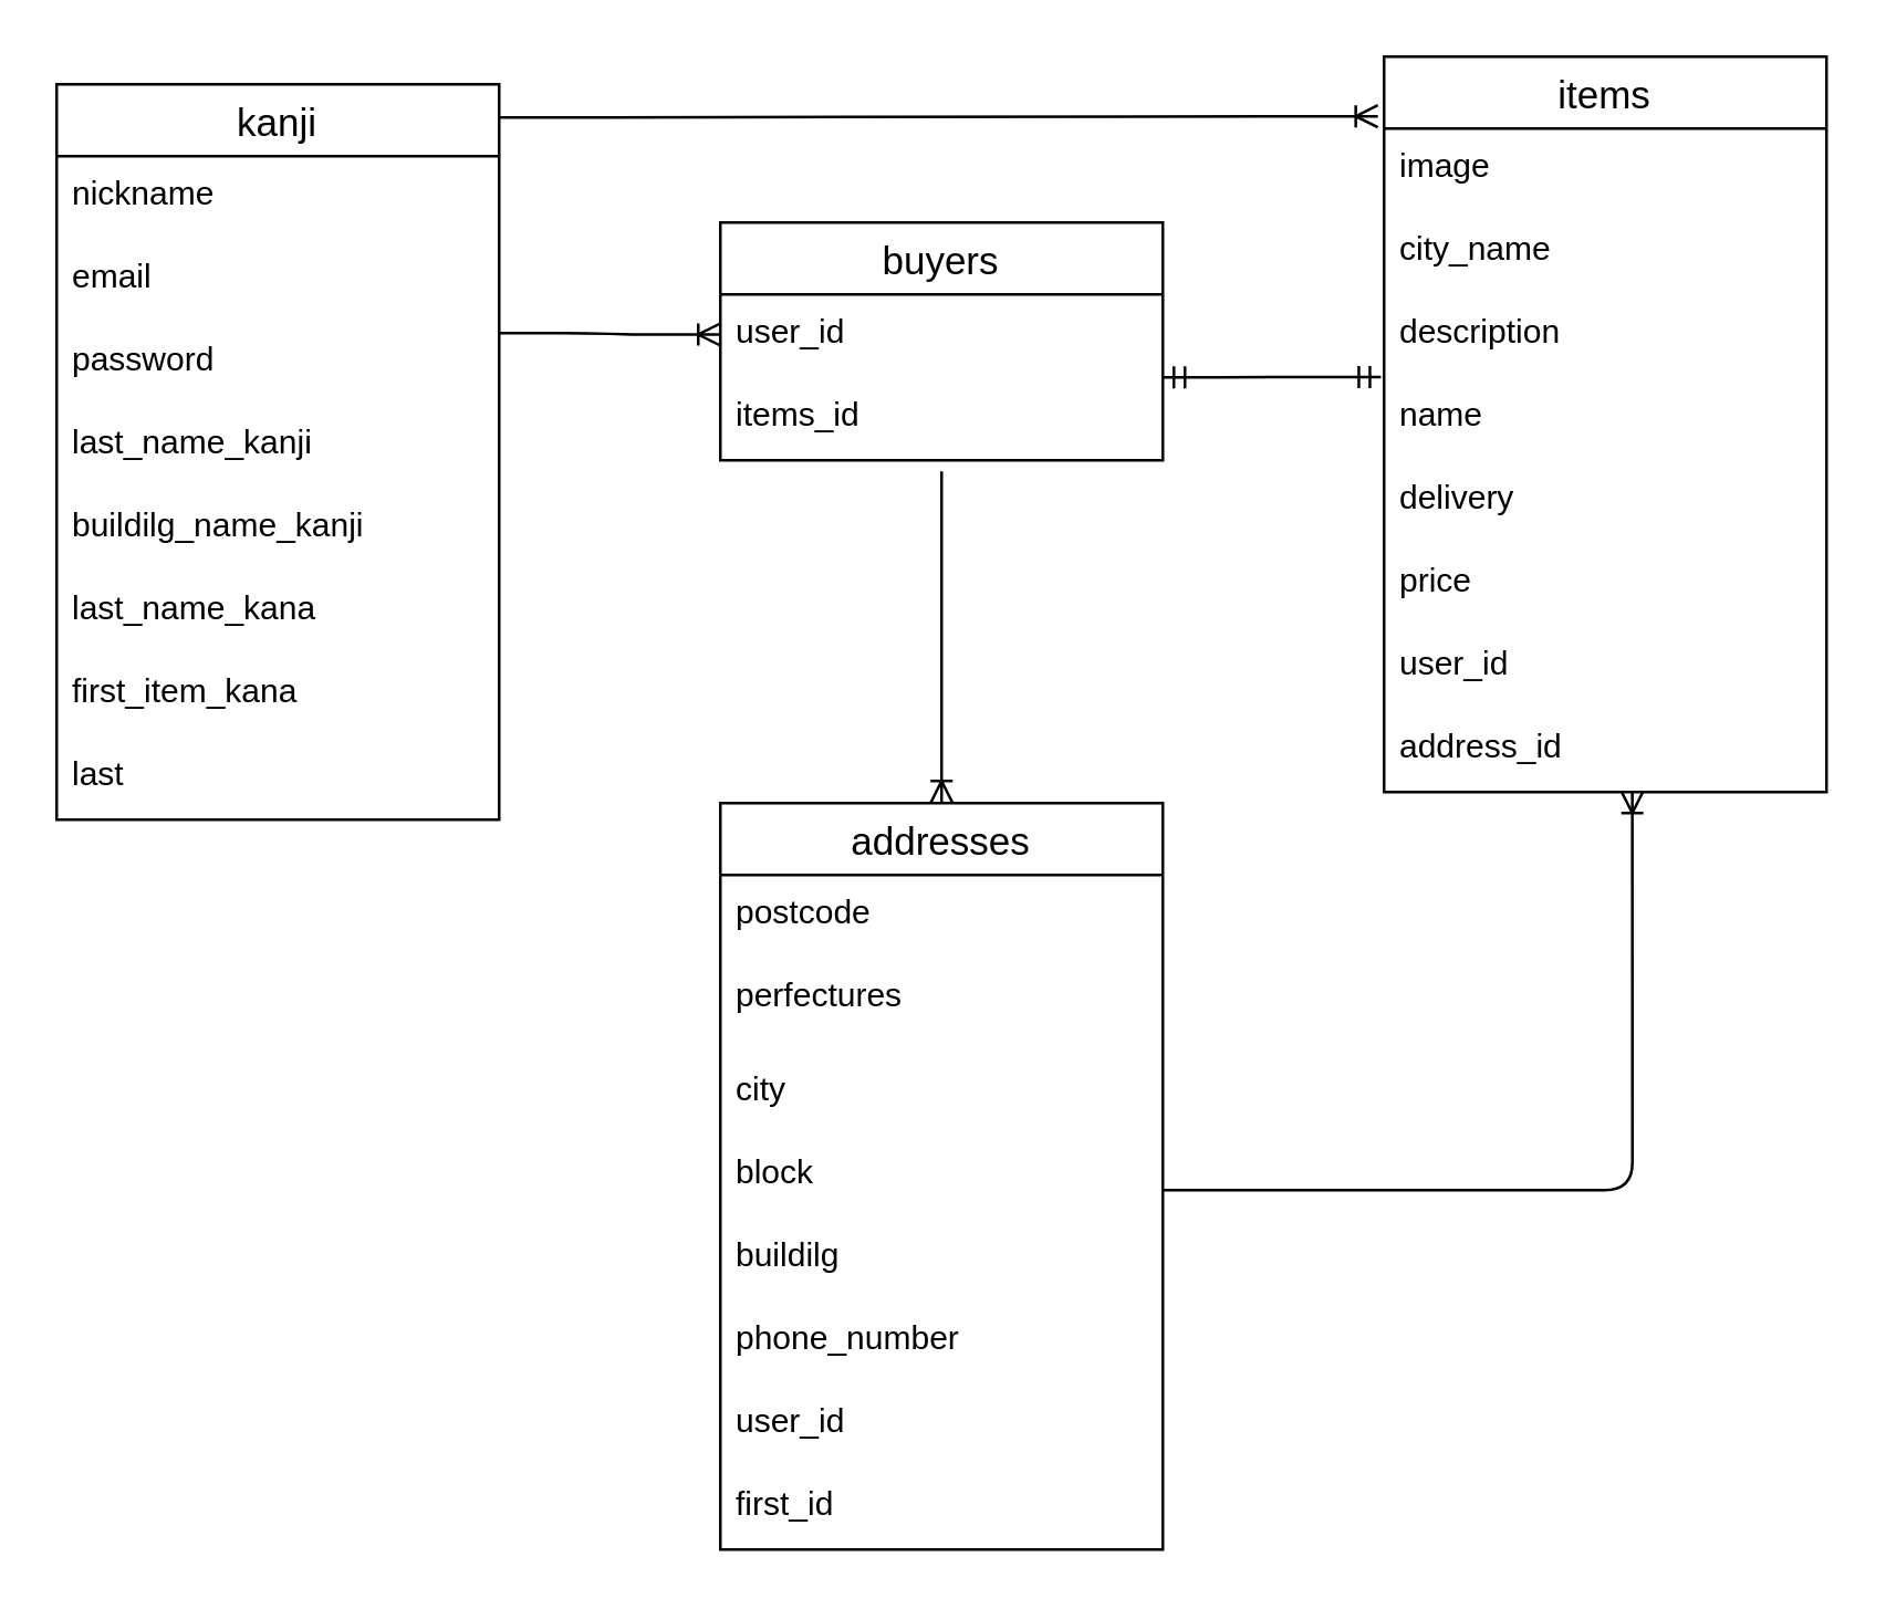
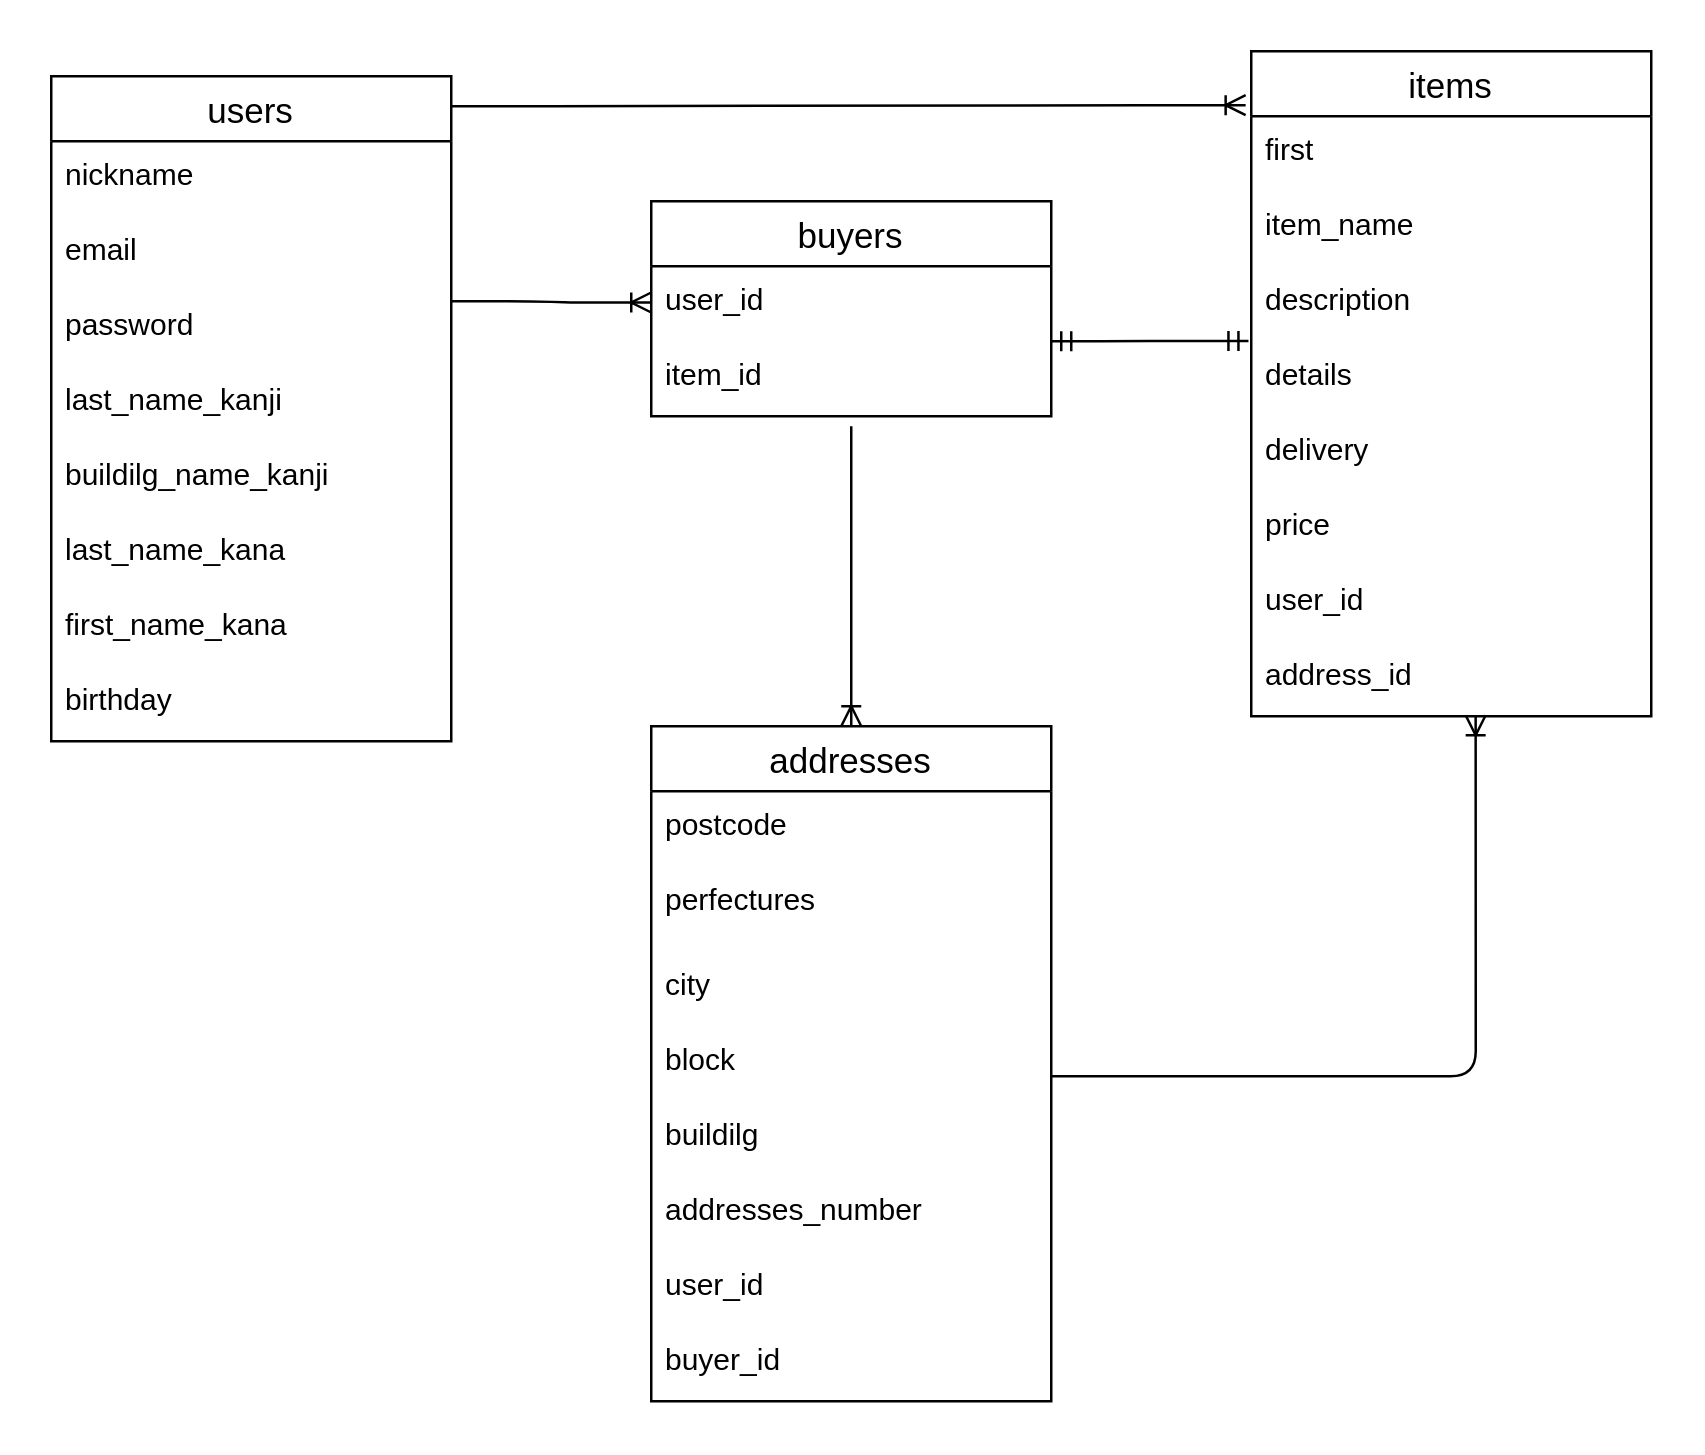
- <mxCell id="2" value="kanji" style="swimlane;fontStyle=0;childLayout=stackLayout;horizontal=1;startSize=26;horizontalStack=0;resizeParent=1;resizeParentMax=0;resizeLast=0;collapsible=1;marginBottom=0;align=center;fontSize=14;" parent="1" vertex="1"><mxGeometry x="20" y="30" width="160" height="266" as="geometry" /></mxCell>
+ <mxCell id="2" value="users" style="swimlane;fontStyle=0;childLayout=stackLayout;horizontal=1;startSize=26;horizontalStack=0;resizeParent=1;resizeParentMax=0;resizeLast=0;collapsible=1;marginBottom=0;align=center;fontSize=14;" parent="1" vertex="1"><mxGeometry x="20" y="30" width="160" height="266" as="geometry" /></mxCell>
- <mxCell id="16" value="image" style="text;strokeColor=none;fillColor=none;spacingLeft=4;spacingRight=4;overflow=hidden;rotatable=0;points=[[0,0.5],[1,0.5]];portConstraint=eastwest;fontSize=12;" parent="14" vertex="1"><mxGeometry y="26" width="160" height="30" as="geometry" /></mxCell>
+ <mxCell id="16" value="first" style="text;strokeColor=none;fillColor=none;spacingLeft=4;spacingRight=4;overflow=hidden;rotatable=0;points=[[0,0.5],[1,0.5]];portConstraint=eastwest;fontSize=12;" parent="14" vertex="1"><mxGeometry y="26" width="160" height="30" as="geometry" /></mxCell>
- <mxCell id="17" value="city_name" style="text;strokeColor=none;fillColor=none;spacingLeft=4;spacingRight=4;overflow=hidden;rotatable=0;points=[[0,0.5],[1,0.5]];portConstraint=eastwest;fontSize=12;" parent="14" vertex="1"><mxGeometry y="56" width="160" height="30" as="geometry" /></mxCell>
+ <mxCell id="17" value="item_name" style="text;strokeColor=none;fillColor=none;spacingLeft=4;spacingRight=4;overflow=hidden;rotatable=0;points=[[0,0.5],[1,0.5]];portConstraint=eastwest;fontSize=12;" parent="14" vertex="1"><mxGeometry y="56" width="160" height="30" as="geometry" /></mxCell>
- <mxCell id="13" value="items_id" style="text;strokeColor=none;fillColor=none;spacingLeft=4;spacingRight=4;overflow=hidden;rotatable=0;points=[[0,0.5],[1,0.5]];portConstraint=eastwest;fontSize=12;" parent="11" vertex="1"><mxGeometry y="56" width="160" height="30" as="geometry" /></mxCell>
+ <mxCell id="13" value="item_id" style="text;strokeColor=none;fillColor=none;spacingLeft=4;spacingRight=4;overflow=hidden;rotatable=0;points=[[0,0.5],[1,0.5]];portConstraint=eastwest;fontSize=12;" parent="11" vertex="1"><mxGeometry y="56" width="160" height="30" as="geometry" /></mxCell>
- <mxCell id="19" value="name" style="text;strokeColor=none;fillColor=none;spacingLeft=4;spacingRight=4;overflow=hidden;rotatable=0;points=[[0,0.5],[1,0.5]];portConstraint=eastwest;fontSize=12;" parent="14" vertex="1"><mxGeometry y="116" width="160" height="30" as="geometry" /></mxCell>
+ <mxCell id="19" value="details" style="text;strokeColor=none;fillColor=none;spacingLeft=4;spacingRight=4;overflow=hidden;rotatable=0;points=[[0,0.5],[1,0.5]];portConstraint=eastwest;fontSize=12;" parent="14" vertex="1"><mxGeometry y="116" width="160" height="30" as="geometry" /></mxCell>
- <mxCell id="9" value="first_item_kana" style="text;strokeColor=none;fillColor=none;spacingLeft=4;spacingRight=4;overflow=hidden;rotatable=0;points=[[0,0.5],[1,0.5]];portConstraint=eastwest;fontSize=12;" parent="2" vertex="1"><mxGeometry y="206" width="160" height="30" as="geometry" /></mxCell>
+ <mxCell id="9" value="first_name_kana" style="text;strokeColor=none;fillColor=none;spacingLeft=4;spacingRight=4;overflow=hidden;rotatable=0;points=[[0,0.5],[1,0.5]];portConstraint=eastwest;fontSize=12;" parent="2" vertex="1"><mxGeometry y="206" width="160" height="30" as="geometry" /></mxCell>
- <mxCell id="10" value="last" style="text;strokeColor=none;fillColor=none;spacingLeft=4;spacingRight=4;overflow=hidden;rotatable=0;points=[[0,0.5],[1,0.5]];portConstraint=eastwest;fontSize=12;" parent="2" vertex="1"><mxGeometry y="236" width="160" height="30" as="geometry" /></mxCell>
+ <mxCell id="10" value="birthday" style="text;strokeColor=none;fillColor=none;spacingLeft=4;spacingRight=4;overflow=hidden;rotatable=0;points=[[0,0.5],[1,0.5]];portConstraint=eastwest;fontSize=12;" parent="2" vertex="1"><mxGeometry y="236" width="160" height="30" as="geometry" /></mxCell>
- <mxCell id="30" value="phone_number" style="text;strokeColor=none;fillColor=none;spacingLeft=4;spacingRight=4;overflow=hidden;rotatable=0;points=[[0,0.5],[1,0.5]];portConstraint=eastwest;fontSize=12;" parent="24" vertex="1"><mxGeometry y="180" width="160" height="30" as="geometry" /></mxCell>
+ <mxCell id="30" value="addresses_number" style="text;strokeColor=none;fillColor=none;spacingLeft=4;spacingRight=4;overflow=hidden;rotatable=0;points=[[0,0.5],[1,0.5]];portConstraint=eastwest;fontSize=12;" parent="24" vertex="1"><mxGeometry y="180" width="160" height="30" as="geometry" /></mxCell>
- <mxCell id="32" value="first_id" style="text;strokeColor=none;fillColor=none;spacingLeft=4;spacingRight=4;overflow=hidden;rotatable=0;points=[[0,0.5],[1,0.5]];portConstraint=eastwest;fontSize=12;" parent="24" vertex="1"><mxGeometry y="240" width="160" height="30" as="geometry" /></mxCell>
+ <mxCell id="32" value="buyer_id" style="text;strokeColor=none;fillColor=none;spacingLeft=4;spacingRight=4;overflow=hidden;rotatable=0;points=[[0,0.5],[1,0.5]];portConstraint=eastwest;fontSize=12;" parent="24" vertex="1"><mxGeometry y="240" width="160" height="30" as="geometry" /></mxCell>
